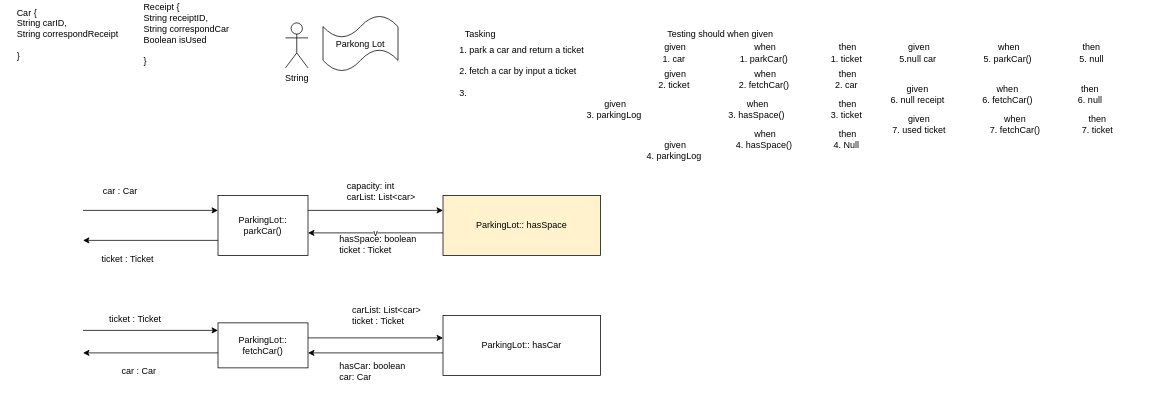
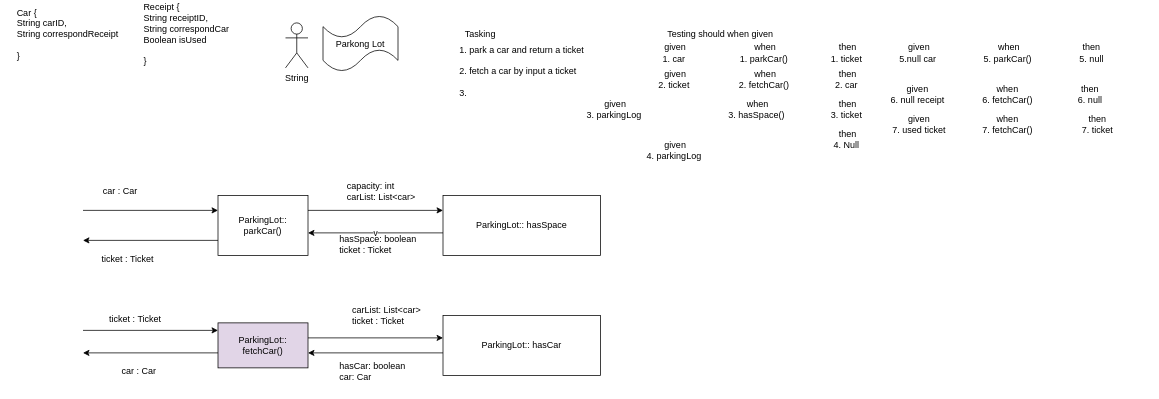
- <mxCell id="48" value="when&lt;br&gt;7. fetchCar()" style="text;html=1;strokeColor=none;fillColor=none;align=center;verticalAlign=middle;whiteSpace=wrap;rounded=0;" vertex="1" parent="1"><mxGeometry x="1302.5" y="150" width="100" height="30" as="geometry" /></mxCell>
+ <mxCell id="48" value="when&lt;br&gt;7. fetchCar()" style="text;html=1;strokeColor=none;fillColor=none;align=center;verticalAlign=middle;whiteSpace=wrap;rounded=0;" vertex="1" parent="1"><mxGeometry x="1292.5" y="150" width="100" height="30" as="geometry" /></mxCell>
- <mxCell id="39" value="when&lt;br&gt;4. hasSpace()&amp;nbsp;" style="text;html=1;strokeColor=none;fillColor=none;align=center;verticalAlign=middle;whiteSpace=wrap;rounded=0;" vertex="1" parent="1"><mxGeometry x="970" y="170" width="100" height="30" as="geometry" /></mxCell>
- <mxCell id="25" value="ParkingLot:: hasSpace" style="rounded=0;whiteSpace=wrap;html=1;fillColor=#fff2cc;" vertex="1" parent="1"><mxGeometry x="590" y="260" width="210" height="80" as="geometry" /></mxCell>
+ <mxCell id="25" value="ParkingLot:: hasSpace" style="rounded=0;whiteSpace=wrap;html=1;" vertex="1" parent="1"><mxGeometry x="590" y="260" width="210" height="80" as="geometry" /></mxCell>
- <mxCell id="5" value="ParkingLot:: fetchCar()" style="rounded=0;whiteSpace=wrap;html=1;" vertex="1" parent="1"><mxGeometry x="290" y="430" width="120" height="60" as="geometry" /></mxCell>
+ <mxCell id="5" value="ParkingLot:: fetchCar()" style="rounded=0;whiteSpace=wrap;html=1;fillColor=#e1d5e7;" vertex="1" parent="1"><mxGeometry x="290" y="430" width="120" height="60" as="geometry" /></mxCell>
